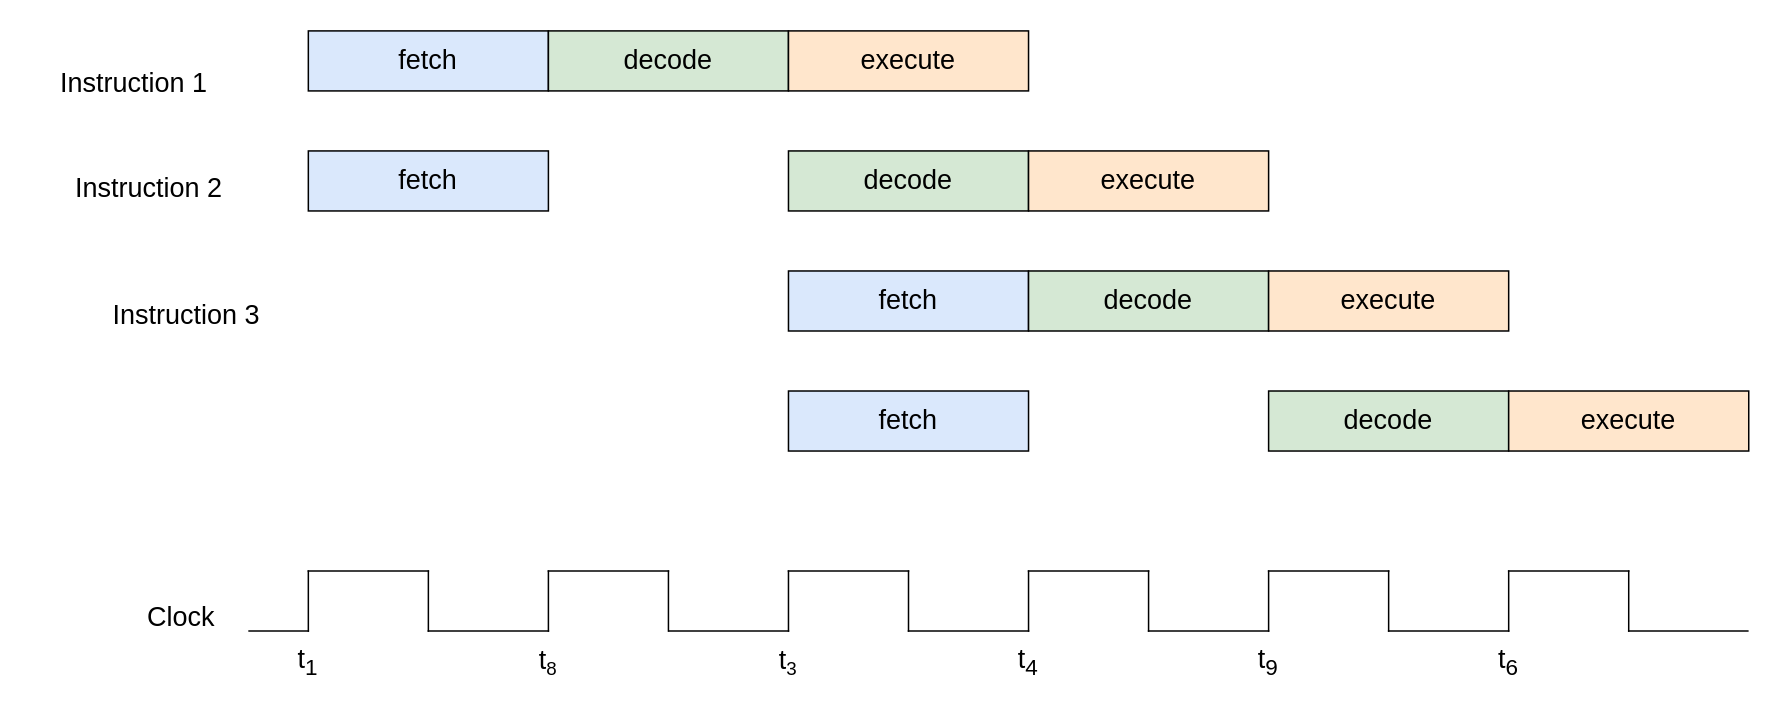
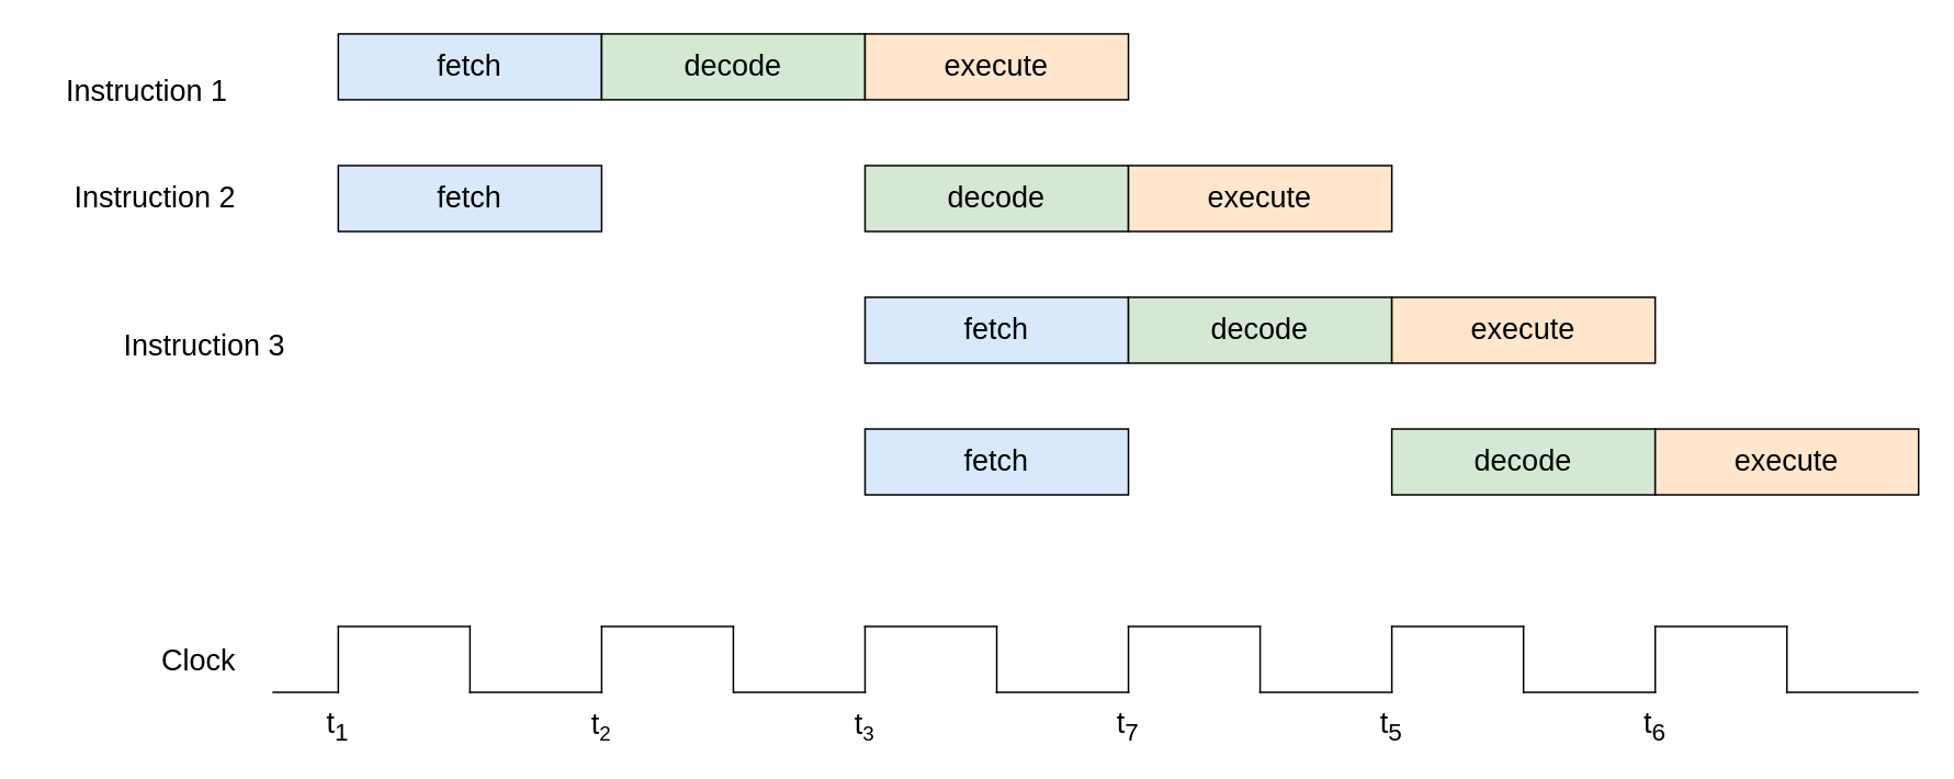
- <mxCell id="5" value="&lt;font style=&quot;font-size: 18px&quot;&gt;Instruction 2&lt;/font&gt;" style="text;html=1;strokeColor=none;fillColor=none;align=right;verticalAlign=middle;whiteSpace=wrap;rounded=0;" parent="1" vertex="1"><mxGeometry x="30" y="105" width="120" height="40" as="geometry" /></mxCell>
+ <mxCell id="5" value="&lt;font style=&quot;font-size: 18px&quot;&gt;Instruction 2&lt;/font&gt;" style="text;html=1;strokeColor=none;fillColor=none;align=right;verticalAlign=middle;whiteSpace=wrap;rounded=0;" parent="1" vertex="1"><mxGeometry x="25" y="100" width="120" height="40" as="geometry" /></mxCell>
- <mxCell id="3" value="&lt;font style=&quot;font-size: 18px&quot;&gt;Clock&lt;/font&gt;" style="text;html=1;strokeColor=none;fillColor=none;align=right;verticalAlign=middle;whiteSpace=wrap;rounded=0;" parent="1" vertex="1"><mxGeometry x="65" y="390.69" width="80" height="40" as="geometry" /></mxCell>
+ <mxCell id="3" value="&lt;font style=&quot;font-size: 18px&quot;&gt;Clock&lt;/font&gt;" style="text;html=1;strokeColor=none;fillColor=none;align=right;verticalAlign=middle;whiteSpace=wrap;rounded=0;" parent="1" vertex="1"><mxGeometry x="65" y="380.69" width="80" height="40" as="geometry" /></mxCell>
- <mxCell id="21" value="&lt;font style=&quot;font-size: 18px&quot;&gt;t&lt;/font&gt;&lt;font style=&quot;font-size: 15px&quot;&gt;&lt;sub&gt;8&lt;/sub&gt;&lt;/font&gt;" style="text;html=1;strokeColor=none;fillColor=none;align=center;verticalAlign=middle;whiteSpace=wrap;rounded=0;" parent="1" vertex="1"><mxGeometry x="345" y="430.69" width="40" height="20" as="geometry" /></mxCell>
+ <mxCell id="21" value="&lt;font style=&quot;font-size: 18px&quot;&gt;t&lt;/font&gt;&lt;font style=&quot;font-size: 15px&quot;&gt;&lt;sub&gt;2&lt;/sub&gt;&lt;/font&gt;" style="text;html=1;strokeColor=none;fillColor=none;align=center;verticalAlign=middle;whiteSpace=wrap;rounded=0;" parent="1" vertex="1"><mxGeometry x="345" y="430.69" width="40" height="20" as="geometry" /></mxCell>
- <mxCell id="23" value="&lt;span style=&quot;font-size: 18px&quot;&gt;t&lt;sub&gt;4&lt;/sub&gt;&lt;/span&gt;" style="text;html=1;strokeColor=none;fillColor=none;align=center;verticalAlign=middle;whiteSpace=wrap;rounded=0;" parent="1" vertex="1"><mxGeometry x="665" y="430.69" width="40" height="20" as="geometry" /></mxCell>
+ <mxCell id="23" value="&lt;span style=&quot;font-size: 18px&quot;&gt;t&lt;sub&gt;7&lt;/sub&gt;&lt;/span&gt;" style="text;html=1;strokeColor=none;fillColor=none;align=center;verticalAlign=middle;whiteSpace=wrap;rounded=0;" parent="1" vertex="1"><mxGeometry x="665" y="430.69" width="40" height="20" as="geometry" /></mxCell>
- <mxCell id="24" value="&lt;span style=&quot;font-size: 18px&quot;&gt;t&lt;sub&gt;9&lt;/sub&gt;&lt;/span&gt;" style="text;html=1;strokeColor=none;fillColor=none;align=center;verticalAlign=middle;whiteSpace=wrap;rounded=0;" parent="1" vertex="1"><mxGeometry x="825" y="430.69" width="40" height="20" as="geometry" /></mxCell>
+ <mxCell id="24" value="&lt;span style=&quot;font-size: 18px&quot;&gt;t&lt;sub&gt;5&lt;/sub&gt;&lt;/span&gt;" style="text;html=1;strokeColor=none;fillColor=none;align=center;verticalAlign=middle;whiteSpace=wrap;rounded=0;" parent="1" vertex="1"><mxGeometry x="825" y="430.69" width="40" height="20" as="geometry" /></mxCell>
